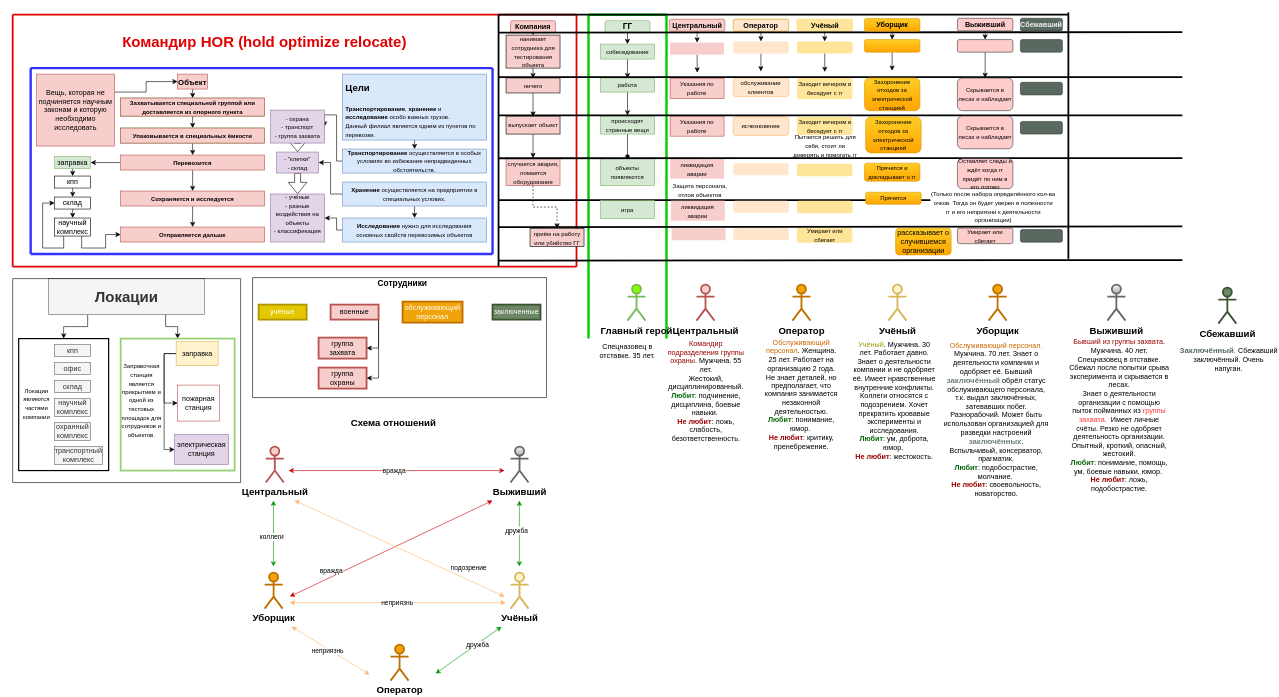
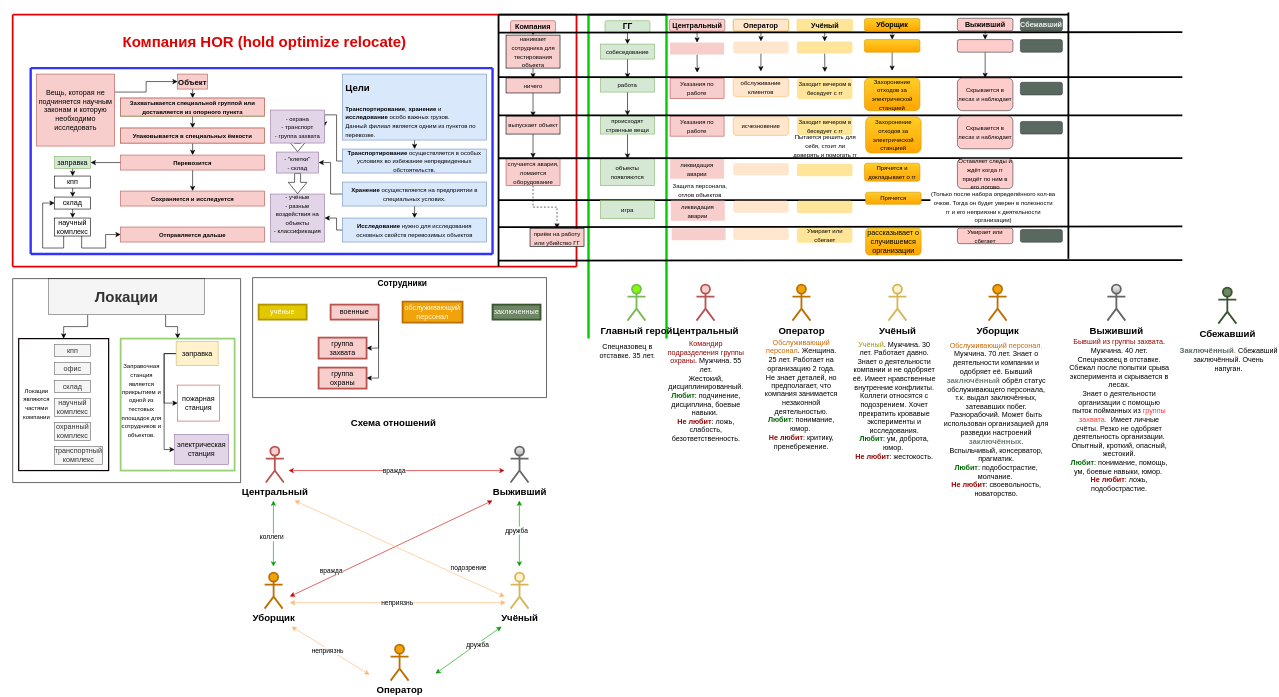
- <mxCell id="71" value="&lt;font color=&quot;#e00202&quot;&gt;&lt;b style=&quot;font-size: 25px&quot;&gt;Командир HOR (hold &lt;/b&gt;&lt;span style=&quot;font-size: 25px&quot;&gt;&lt;b&gt;optimize relocate&lt;/b&gt;&lt;/span&gt;&lt;b style=&quot;font-size: 25px&quot;&gt;)&lt;/b&gt;&lt;/font&gt;" style="text;html=1;strokeColor=none;fillColor=none;align=center;verticalAlign=middle;whiteSpace=wrap;rounded=0;" parent="1" vertex="1"><mxGeometry x="60" y="44" width="760" height="50" as="geometry" /></mxCell>
+ <mxCell id="71" value="&lt;font color=&quot;#e00202&quot;&gt;&lt;b style=&quot;font-size: 25px&quot;&gt;Компания HOR (hold &lt;/b&gt;&lt;span style=&quot;font-size: 25px&quot;&gt;&lt;b&gt;optimize relocate&lt;/b&gt;&lt;/span&gt;&lt;b style=&quot;font-size: 25px&quot;&gt;)&lt;/b&gt;&lt;/font&gt;" style="text;html=1;strokeColor=none;fillColor=none;align=center;verticalAlign=middle;whiteSpace=wrap;rounded=0;" parent="1" vertex="1"><mxGeometry x="60" y="44" width="760" height="50" as="geometry" /></mxCell>
- <mxCell id="47" value="" style="edgeStyle=orthogonalEdgeStyle;rounded=0;orthogonalLoop=1;jettySize=auto;html=1;strokeWidth=1;endArrow=diamond;" parent="1" source="48" target="51" edge="1"><mxGeometry relative="1" as="geometry" /></mxCell>
+ <mxCell id="47" value="" style="edgeStyle=orthogonalEdgeStyle;rounded=0;orthogonalLoop=1;jettySize=auto;html=1;strokeWidth=1;" parent="1" source="48" target="51" edge="1"><mxGeometry relative="1" as="geometry" /></mxCell>
- <mxCell id="22" style="edgeStyle=orthogonalEdgeStyle;rounded=0;orthogonalLoop=1;jettySize=auto;html=1;exitX=0.5;exitY=1;exitDx=0;exitDy=0;entryX=0.5;entryY=0;entryDx=0;entryDy=0;" parent="1" source="23" target="24" edge="1"><mxGeometry relative="1" as="geometry" /></mxCell>
- <mxCell id="165" value="рассказывает о случившемся организации" style="rounded=1;whiteSpace=wrap;html=1;fillColor=#ffcd28;strokeWidth=1;strokeColor=#d79b00;gradientColor=#ffa500;" parent="1" vertex="1"><mxGeometry x="1492" y="380" width="92.5" height="44.5" as="geometry" /></mxCell>
+ <mxCell id="165" value="рассказывает о случившемся организации" style="rounded=1;whiteSpace=wrap;html=1;fillColor=#ffcd28;strokeWidth=1;strokeColor=#d79b00;gradientColor=#ffa500;" parent="1" vertex="1"><mxGeometry x="1442" y="380" width="92.5" height="44.5" as="geometry" /></mxCell>
